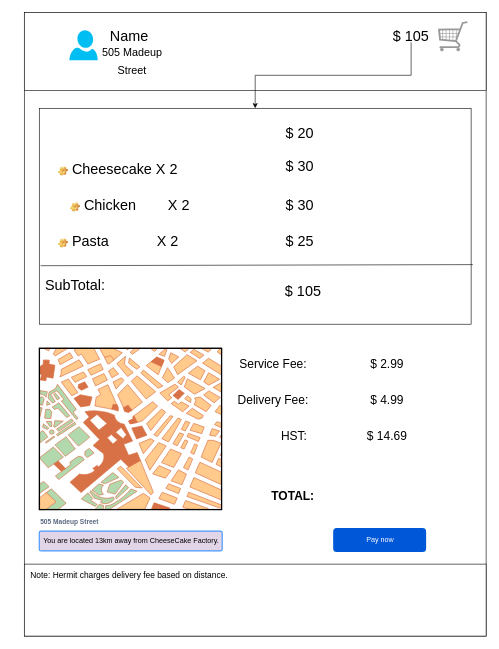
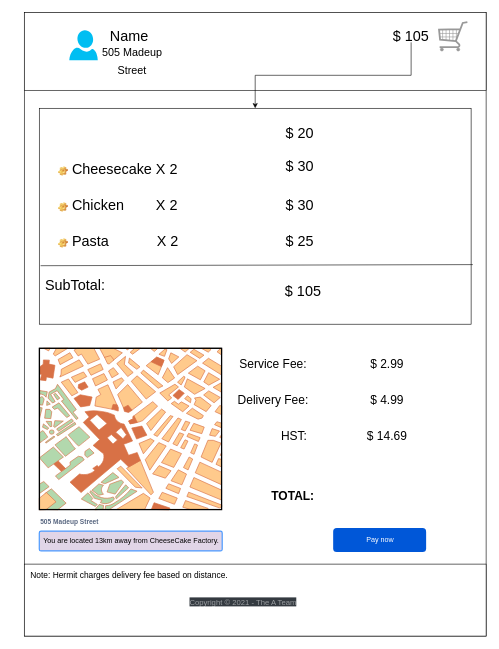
- <mxCell id="8" value="Chicken        X 2&#10;" style="label;fontStyle=0;strokeColor=none;fillColor=none;align=left;verticalAlign=top;overflow=hidden;spacingLeft=28;spacingRight=4;rotatable=0;points=[[0,0.5],[1,0.5]];portConstraint=eastwest;imageWidth=16;imageHeight=16;image=img/clipart/Gear_128x128.png;fontSize=24;" vertex="1" parent="1"><mxGeometry x="110" y="320" width="220" height="50" as="geometry" /></mxCell>
+ <mxCell id="8" value="Chicken        X 2&#10;" style="label;fontStyle=0;strokeColor=none;fillColor=none;align=left;verticalAlign=top;overflow=hidden;spacingLeft=28;spacingRight=4;rotatable=0;points=[[0,0.5],[1,0.5]];portConstraint=eastwest;imageWidth=16;imageHeight=16;image=img/clipart/Gear_128x128.png;fontSize=24;" vertex="1" parent="1"><mxGeometry x="90" y="320" width="220" height="50" as="geometry" /></mxCell>
+ <mxCell id="30" value="&lt;span style=&quot;color: rgba(255 , 255 , 255 , 0.5) ; font-family: , &amp;#34;blinkmacsystemfont&amp;#34; , &amp;#34;segoe ui&amp;#34; , &amp;#34;roboto&amp;#34; , &amp;#34;helvetica neue&amp;#34; , &amp;#34;arial&amp;#34; , &amp;#34;noto sans&amp;#34; , sans-serif , &amp;#34;apple color emoji&amp;#34; , &amp;#34;segoe ui emoji&amp;#34; , &amp;#34;segoe ui symbol&amp;#34; , &amp;#34;noto color emoji&amp;#34; ; font-size: 12.8px ; background-color: rgb(52 , 58 , 64)&quot;&gt;Copyright © 2021 - The A Team&lt;/span&gt;" style="text;html=1;strokeColor=none;fillColor=none;align=center;verticalAlign=middle;whiteSpace=wrap;rounded=0;fontSize=24;" vertex="1" parent="1"><mxGeometry x="210" y="985" width="390" height="30" as="geometry" /></mxCell>
